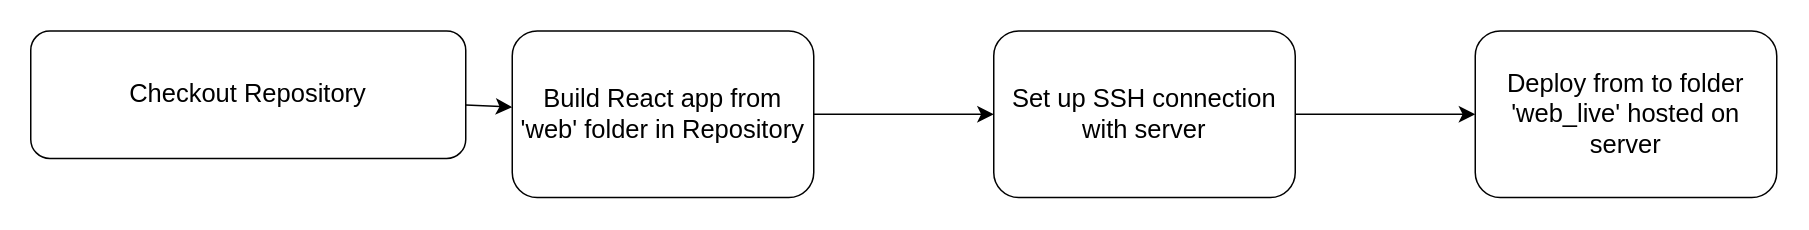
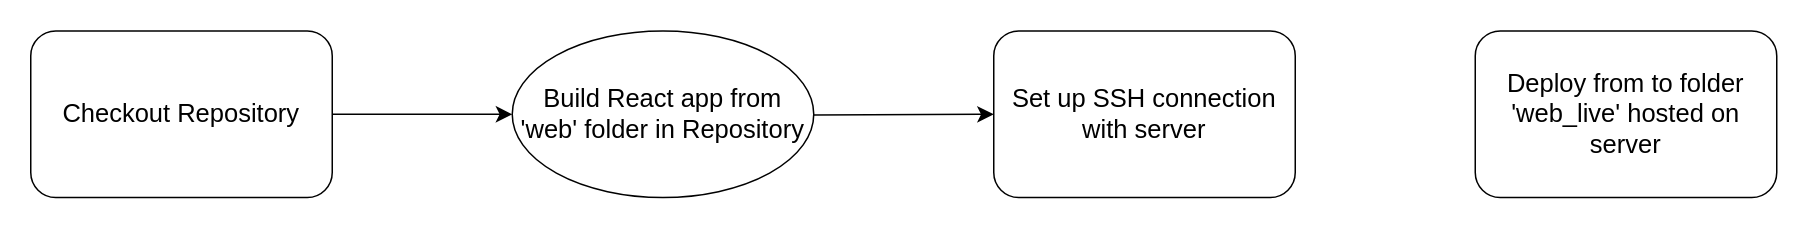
- <mxCell id="3" value="Checkout Repository" style="rounded=1;whiteSpace=wrap;html=1;fontSize=17;" vertex="1" parent="1"><mxGeometry x="20" y="20" width="290" height="85" as="geometry" /></mxCell>
+ <mxCell id="3" value="Checkout Repository" style="rounded=1;whiteSpace=wrap;html=1;fontSize=17;" vertex="1" parent="1"><mxGeometry x="20" y="20" width="201" height="111" as="geometry" /></mxCell>
- <mxCell id="5" value="Build React app from 'web' folder in Repository" style="rounded=1;whiteSpace=wrap;html=1;fontSize=17;" vertex="1" parent="1"><mxGeometry x="341" y="20" width="201" height="111" as="geometry" /></mxCell>
+ <mxCell id="5" value="Build React app from 'web' folder in Repository" style="ellipse;whiteSpace=wrap;html=1;fontSize=17;" vertex="1" parent="1"><mxGeometry x="341" y="20" width="201" height="111" as="geometry" /></mxCell>
- <mxCell id="6" value="" style="edgeStyle=none;curved=1;rounded=0;orthogonalLoop=1;jettySize=auto;html=1;fontSize=17;startSize=8;endSize=8;" edge="1" parent="1" source="7" target="8"><mxGeometry relative="1" as="geometry" /></mxCell>
